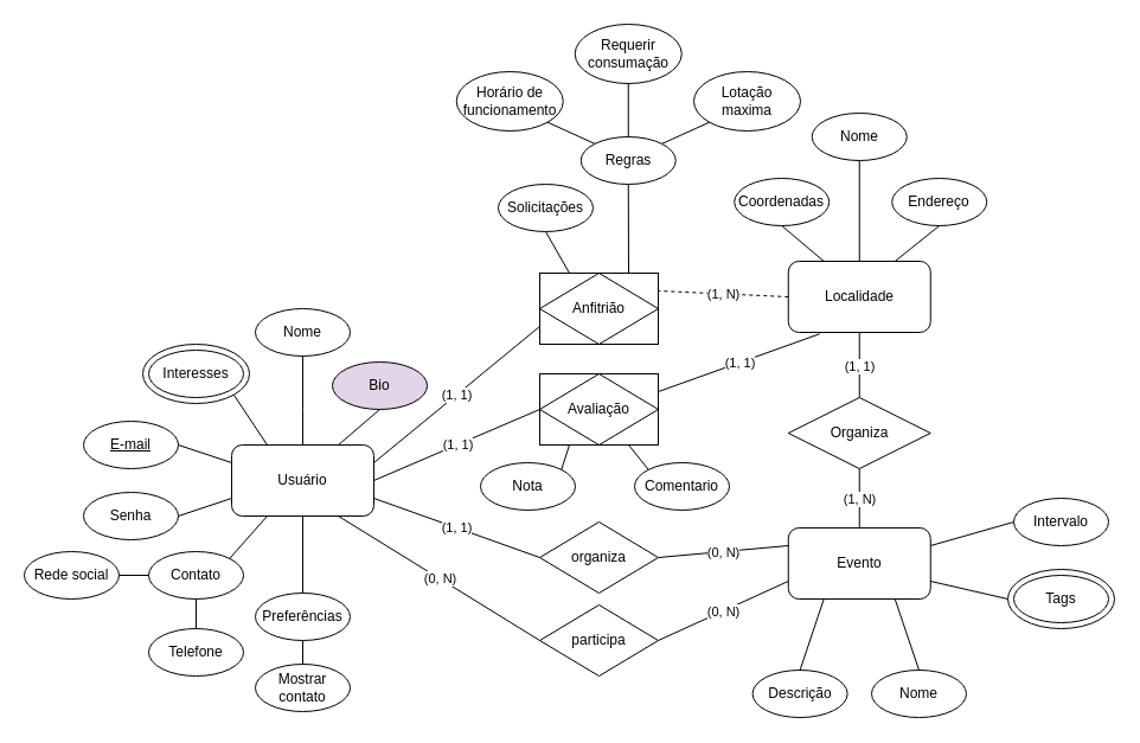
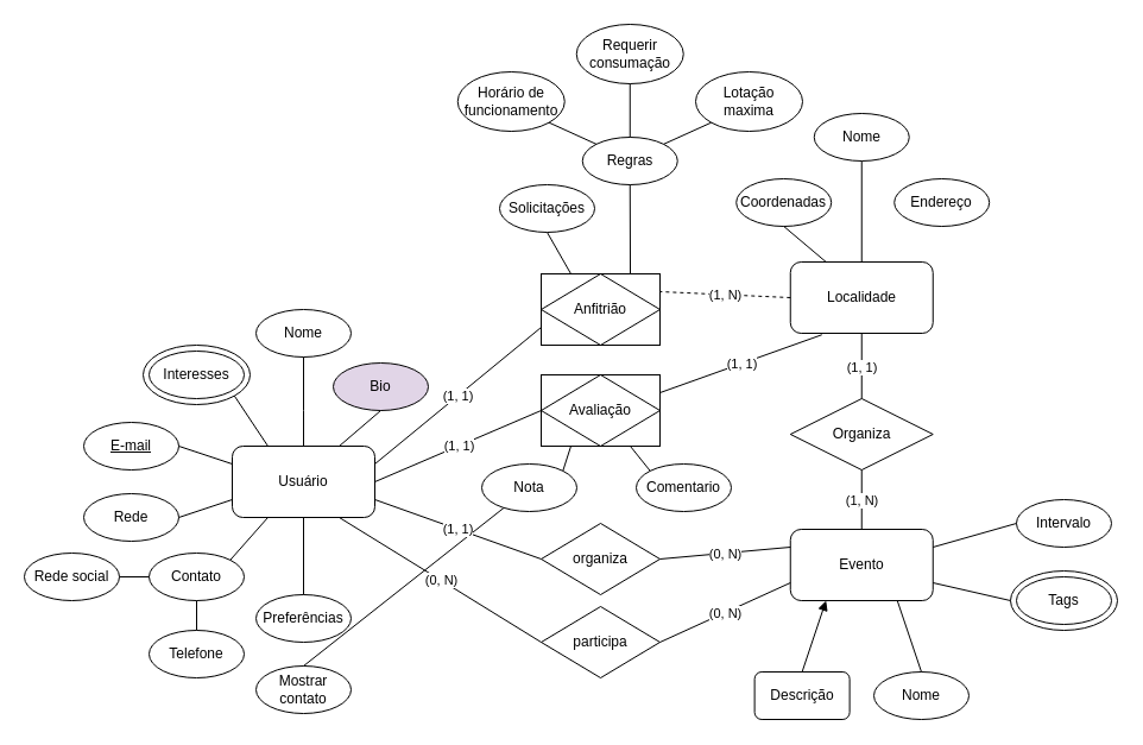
- <mxCell id="53" value="" style="endArrow=none;html=1;rounded=0;entryX=0.75;entryY=0;entryDx=0;entryDy=0;exitX=0.5;exitY=1;exitDx=0;exitDy=0;" edge="1" parent="1" source="52" target="46"><mxGeometry width="50" height="50" relative="1" as="geometry"><mxPoint x="609.75" y="245" as="sourcePoint" /><mxPoint x="299.75" y="295" as="targetPoint" /><Array as="points" /></mxGeometry></mxCell>
- <mxCell id="5" value="Senha" style="ellipse;whiteSpace=wrap;html=1;" vertex="1" parent="1"><mxGeometry x="70" y="415" width="80" height="40" as="geometry" /></mxCell>
+ <mxCell id="5" value="Rede" style="ellipse;whiteSpace=wrap;html=1;" vertex="1" parent="1"><mxGeometry x="70" y="415" width="80" height="40" as="geometry" /></mxCell>
- <mxCell id="77" value="" style="endArrow=none;html=1;rounded=0;exitX=0.5;exitY=0;exitDx=0;exitDy=0;entryX=0.25;entryY=1;entryDx=0;entryDy=0;" edge="1" parent="1" source="36" target="15"><mxGeometry width="50" height="50" relative="1" as="geometry"><mxPoint x="260" y="505" as="sourcePoint" /><mxPoint x="260" y="440" as="targetPoint" /><Array as="points" /></mxGeometry></mxCell>
+ <mxCell id="77" value="" style="endArrow=block;html=1;rounded=0;exitX=0.5;exitY=0;exitDx=0;exitDy=0;entryX=0.25;entryY=1;entryDx=0;entryDy=0;" edge="1" parent="1" source="36" target="15"><mxGeometry width="50" height="50" relative="1" as="geometry"><mxPoint x="260" y="505" as="sourcePoint" /><mxPoint x="260" y="440" as="targetPoint" /><Array as="points" /></mxGeometry></mxCell>
- <mxCell id="12" value="" style="endArrow=none;html=1;rounded=0;entryX=0.5;entryY=1;entryDx=0;entryDy=0;exitX=0.5;exitY=0;exitDx=0;exitDy=0;" edge="1" parent="1" source="9" target="8"><mxGeometry width="50" height="50" relative="1" as="geometry"><mxPoint x="103" y="536" as="sourcePoint" /><mxPoint x="127" y="504" as="targetPoint" /></mxGeometry></mxCell>
+ <mxCell id="12" value="" style="endArrow=none;html=1;rounded=0;exitX=0.5;exitY=0;exitDx=0;exitDy=0;" edge="1" parent="1" source="9" target="72"><mxGeometry width="50" height="50" relative="1" as="geometry"><mxPoint x="103" y="536" as="sourcePoint" /><mxPoint x="127" y="504" as="targetPoint" /></mxGeometry></mxCell>
- <mxCell id="36" value="Descrição" style="ellipse;whiteSpace=wrap;html=1;" vertex="1" parent="1"><mxGeometry x="634.62" y="565" width="80" height="40" as="geometry" /></mxCell>
+ <mxCell id="36" value="Descrição" style="whiteSpace=wrap;html=1;rounded=1;" vertex="1" parent="1"><mxGeometry x="634.62" y="565" width="80" height="40" as="geometry" /></mxCell>
